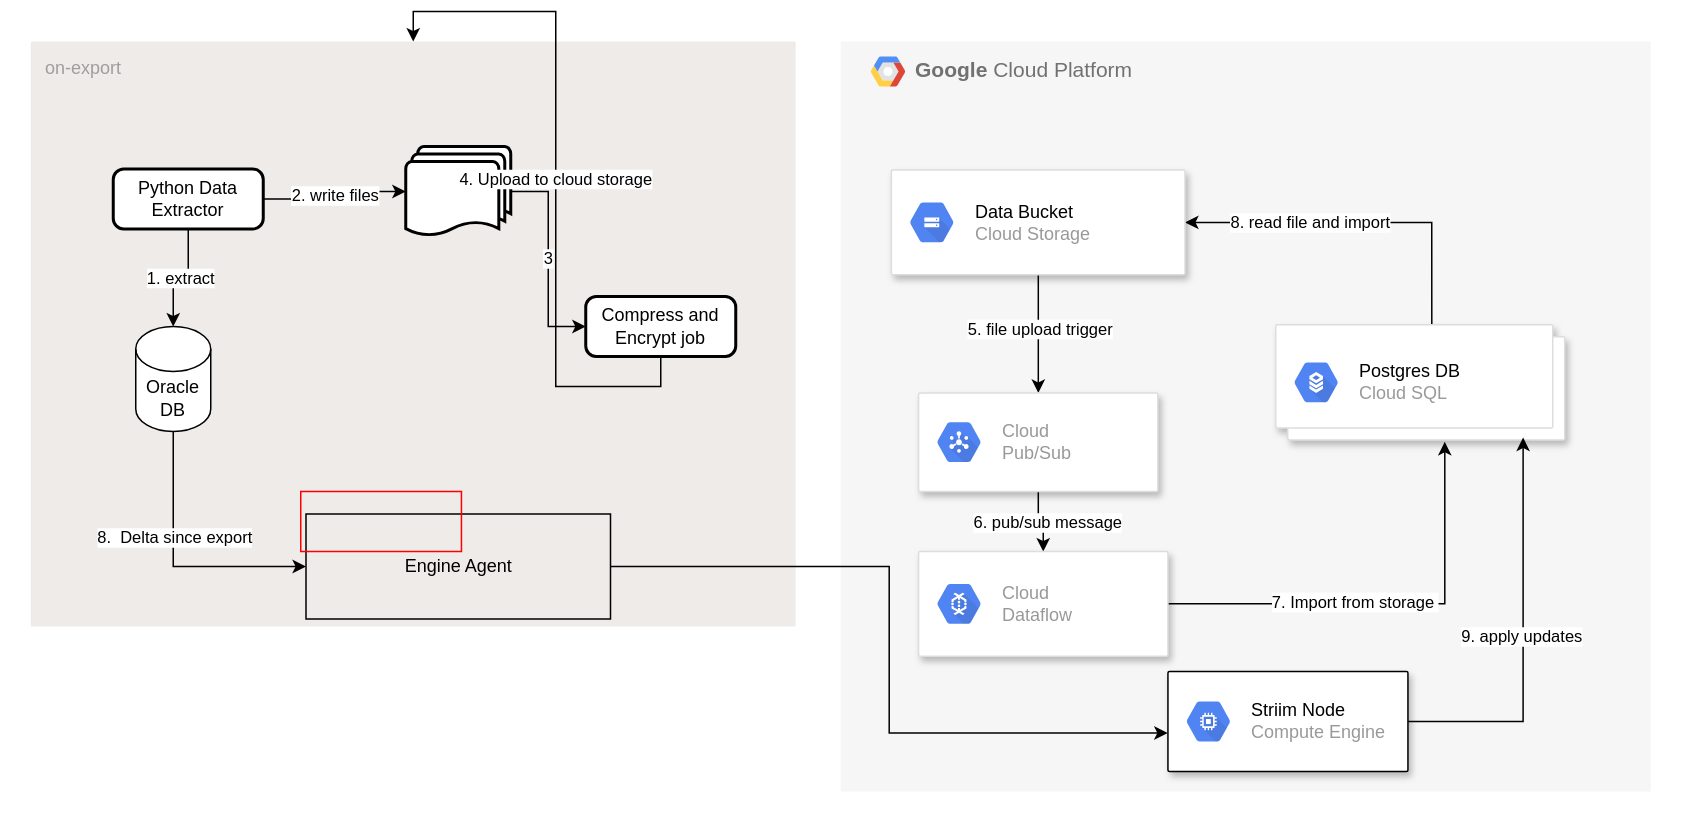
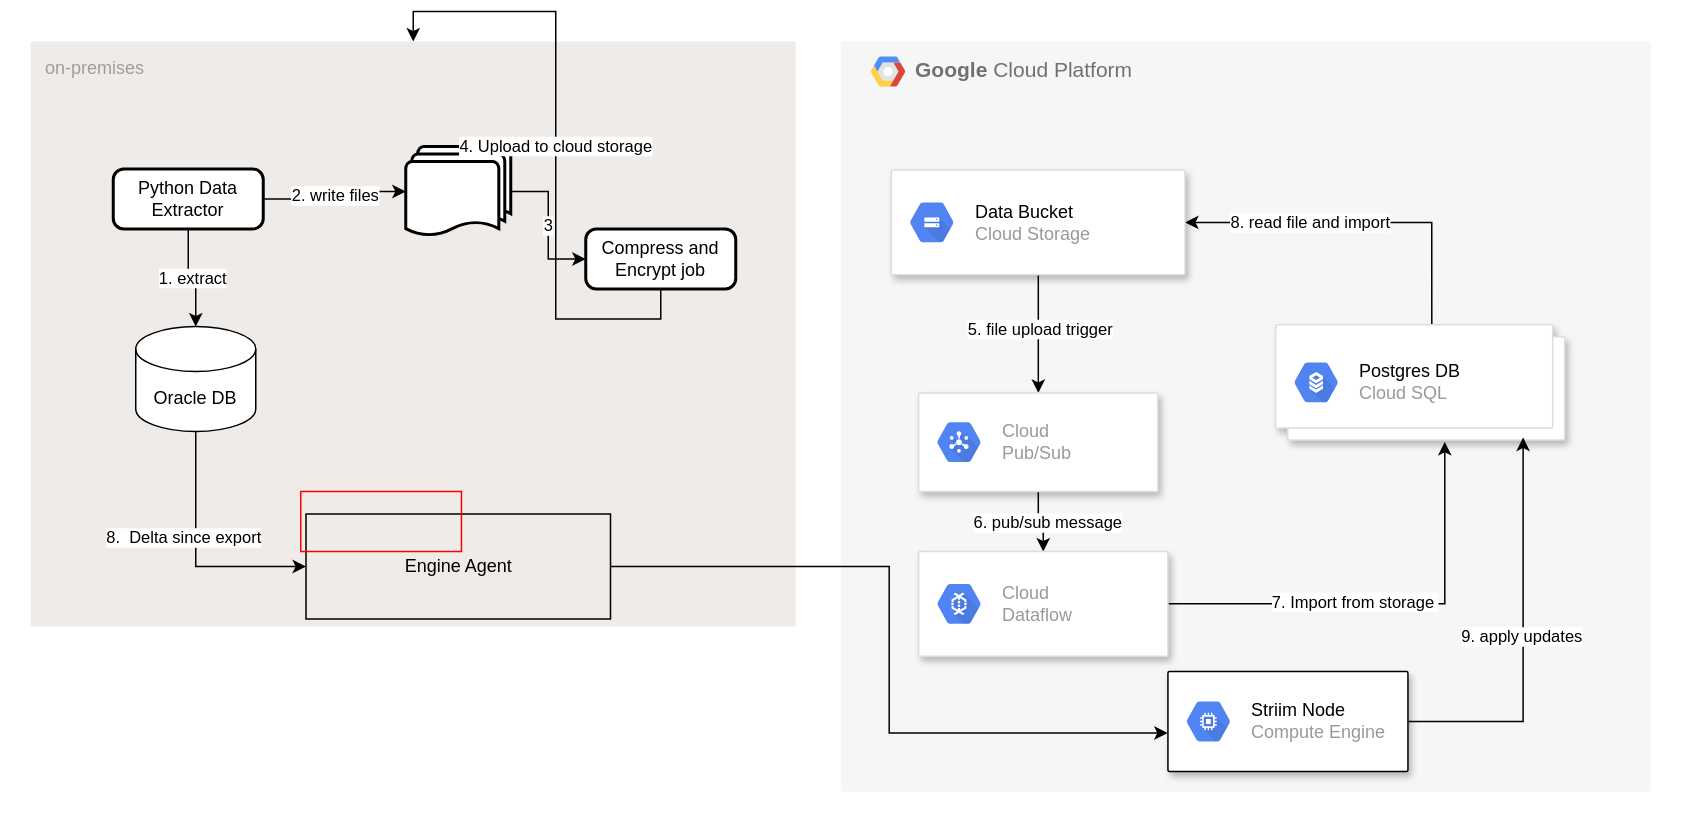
- <mxCell id="2" value="on-export" style="sketch=0;points=[[0,0,0],[0.25,0,0],[0.5,0,0],[0.75,0,0],[1,0,0],[1,0.25,0],[1,0.5,0],[1,0.75,0],[1,1,0],[0.75,1,0],[0.5,1,0],[0.25,1,0],[0,1,0],[0,0.75,0],[0,0.5,0],[0,0.25,0]];rounded=1;absoluteArcSize=1;arcSize=2;html=1;strokeColor=none;gradientColor=none;shadow=0;dashed=0;fontSize=12;fontColor=#9E9E9E;align=left;verticalAlign=top;spacing=10;spacingTop=-4;fillColor=#EFEBE9;" vertex="1" parent="1"><mxGeometry x="20" y="20" width="510" height="390" as="geometry" /></mxCell>
+ <mxCell id="2" value="on-premises" style="sketch=0;points=[[0,0,0],[0.25,0,0],[0.5,0,0],[0.75,0,0],[1,0,0],[1,0.25,0],[1,0.5,0],[1,0.75,0],[1,1,0],[0.75,1,0],[0.5,1,0],[0.25,1,0],[0,1,0],[0,0.75,0],[0,0.5,0],[0,0.25,0]];rounded=1;absoluteArcSize=1;arcSize=2;html=1;strokeColor=none;gradientColor=none;shadow=0;dashed=0;fontSize=12;fontColor=#9E9E9E;align=left;verticalAlign=top;spacing=10;spacingTop=-4;fillColor=#EFEBE9;" vertex="1" parent="1"><mxGeometry x="20" y="20" width="510" height="390" as="geometry" /></mxCell>
- <mxCell id="34" value="Compress and Encrypt job" style="rounded=1;whiteSpace=wrap;html=1;absoluteArcSize=1;arcSize=14;strokeWidth=2;" vertex="1" parent="1"><mxGeometry x="390" y="190" width="100" height="40" as="geometry" /></mxCell>
+ <mxCell id="34" value="Compress and Encrypt job" style="rounded=1;whiteSpace=wrap;html=1;absoluteArcSize=1;arcSize=14;strokeWidth=2;" vertex="1" parent="1"><mxGeometry x="390" y="145" width="100" height="40" as="geometry" /></mxCell>
- <mxCell id="27" value="Oracle DB" style="shape=cylinder3;whiteSpace=wrap;html=1;boundedLbl=1;backgroundOutline=1;size=15;" vertex="1" parent="1"><mxGeometry x="90" y="210" width="50" height="70" as="geometry" /></mxCell>
+ <mxCell id="27" value="Oracle DB" style="shape=cylinder3;whiteSpace=wrap;html=1;boundedLbl=1;backgroundOutline=1;size=15;" vertex="1" parent="1"><mxGeometry x="90" y="210" width="80" height="70" as="geometry" /></mxCell>
